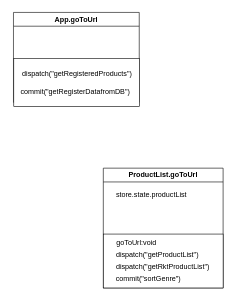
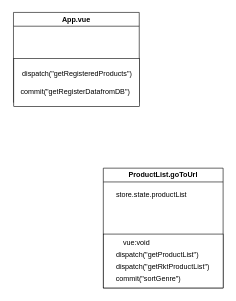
- <mxCell id="2" value="App.goToUrl" style="swimlane;whiteSpace=wrap;html=1;" vertex="1" parent="1"><mxGeometry x="22" y="20" width="210" height="150" as="geometry" /></mxCell>
+ <mxCell id="2" value="App.vue" style="swimlane;whiteSpace=wrap;html=1;" vertex="1" parent="1"><mxGeometry x="22" y="20" width="210" height="150" as="geometry" /></mxCell>
- <mxCell id="9" value="goToUrl:void&lt;br&gt;" style="text;html=1;align=center;verticalAlign=middle;resizable=0;points=[];autosize=1;strokeColor=none;fillColor=none;" vertex="1" parent="6"><mxGeometry x="10" y="110" width="90" height="30" as="geometry" /></mxCell>
+ <mxCell id="9" value="vue:void&lt;br&gt;" style="text;html=1;align=center;verticalAlign=middle;resizable=0;points=[];autosize=1;strokeColor=none;fillColor=none;" vertex="1" parent="6"><mxGeometry x="10" y="110" width="90" height="30" as="geometry" /></mxCell>
